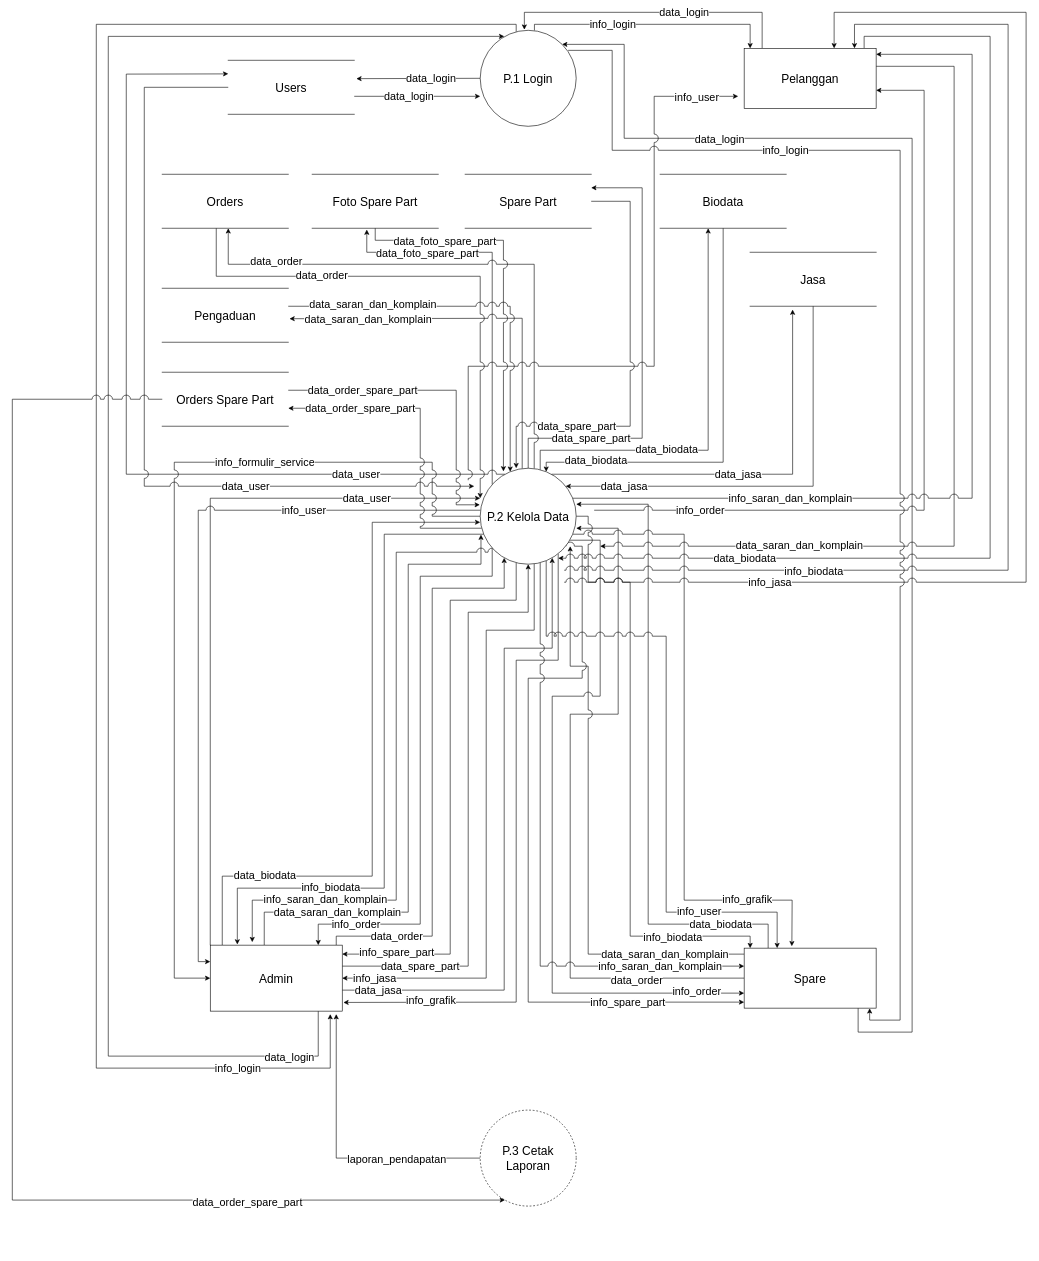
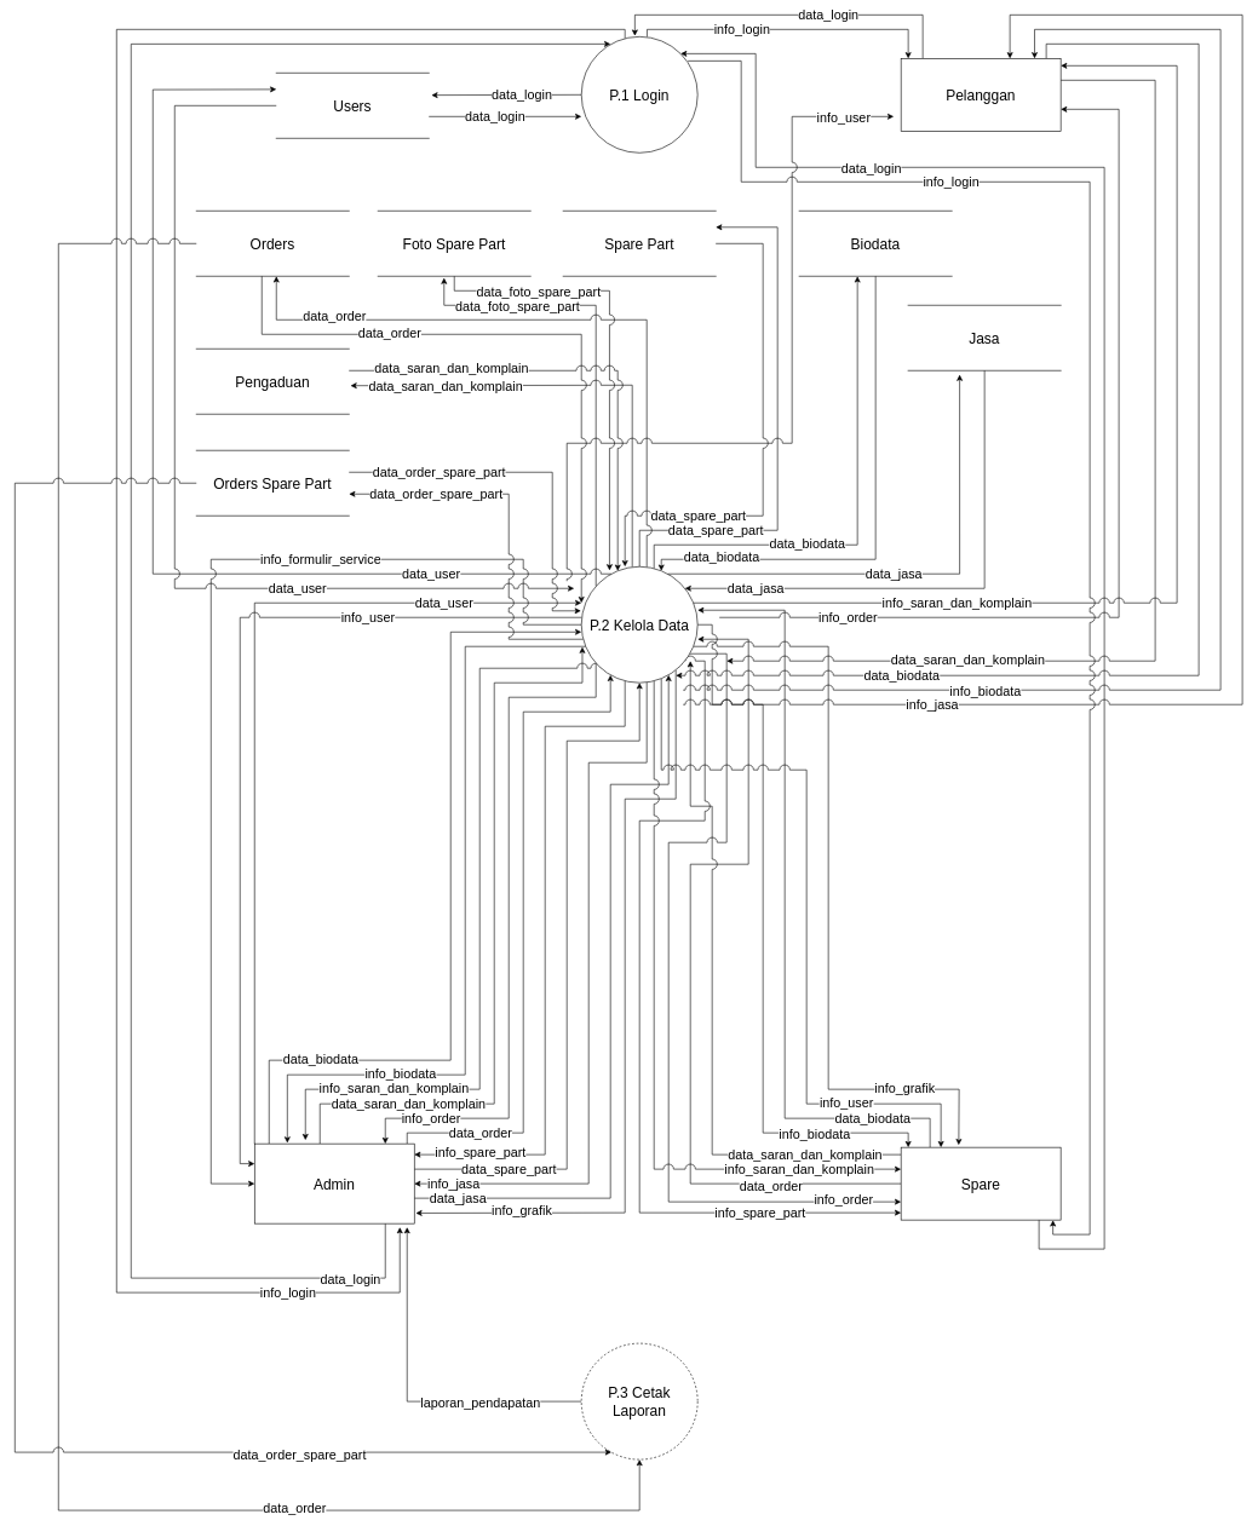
+ <mxCell id="112" style="edgeStyle=orthogonalEdgeStyle;rounded=0;orthogonalLoop=1;jettySize=auto;html=1;jumpStyle=arc;jumpSize=14;" parent="1" source="114" target="30" edge="1"><mxGeometry relative="1" as="geometry"><Array as="points"><mxPoint x="80" y="335" /><mxPoint x="80" y="2080" /><mxPoint x="880" y="2080" /></Array></mxGeometry></mxCell>
+ <mxCell id="113" value="data_order" style="edgeLabel;html=1;align=center;verticalAlign=middle;resizable=0;points=[];fontSize=18;" parent="112" vertex="1" connectable="0"><mxGeometry x="0.611" y="3" relative="1" as="geometry"><mxPoint as="offset" /></mxGeometry></mxCell>
